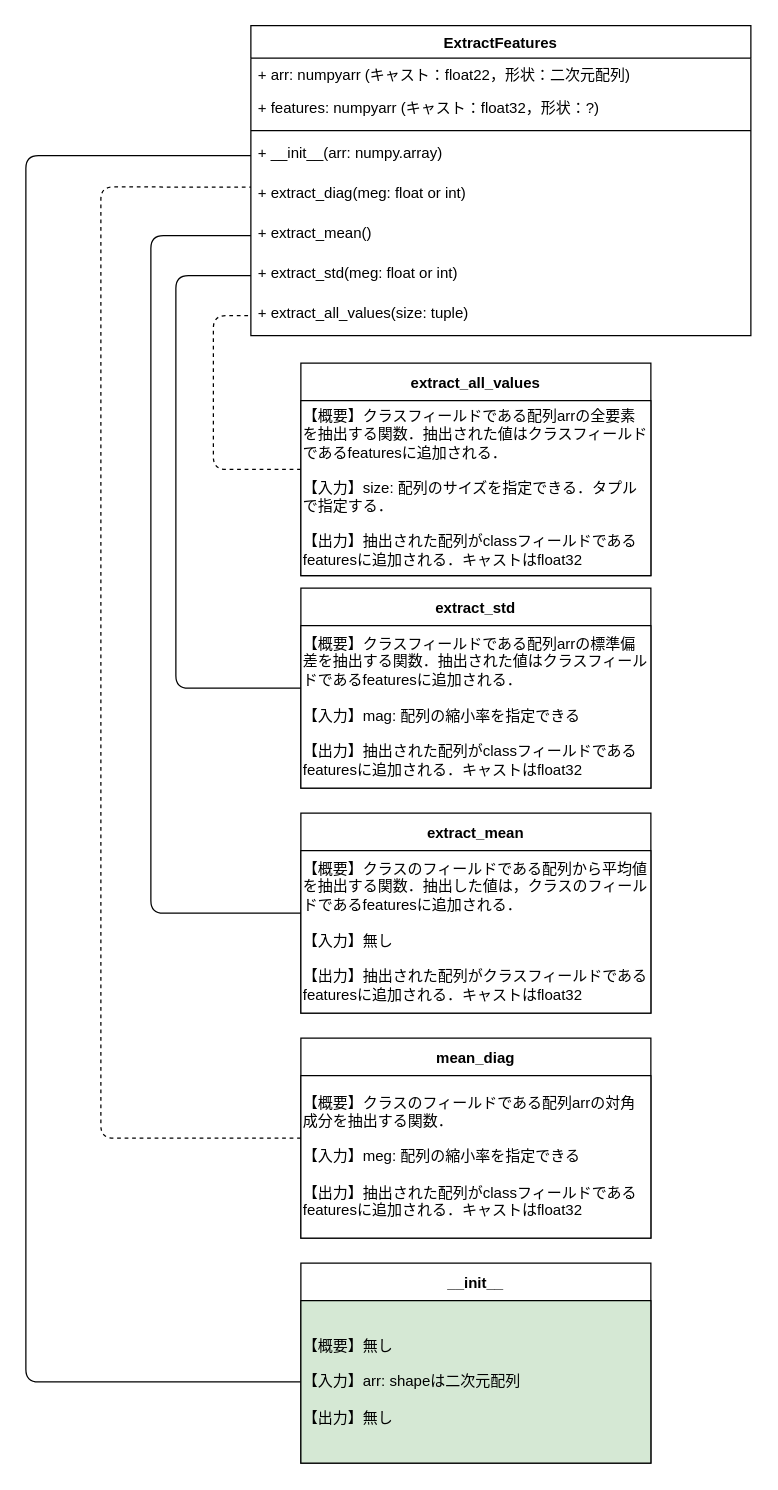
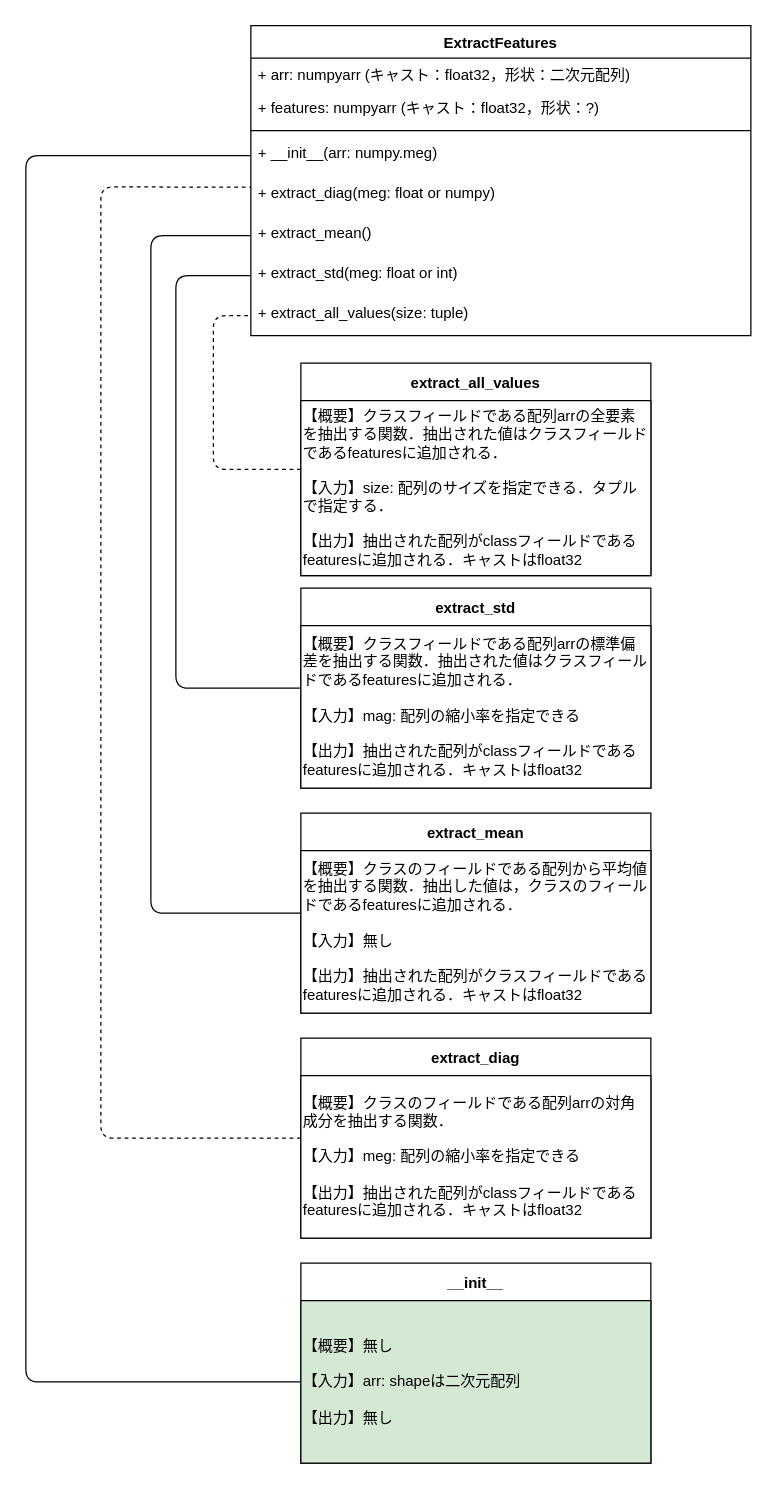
- <mxCell id="3" value="+ arr: numpyarr (キャスト：float22，形状：二次元配列)" style="text;strokeColor=none;fillColor=none;align=left;verticalAlign=top;spacingLeft=4;spacingRight=4;overflow=hidden;rotatable=0;points=[[0,0.5],[1,0.5]];portConstraint=eastwest;" vertex="1" parent="2"><mxGeometry y="26" width="400" height="26" as="geometry" /></mxCell>
+ <mxCell id="3" value="+ arr: numpyarr (キャスト：float32，形状：二次元配列)" style="text;strokeColor=none;fillColor=none;align=left;verticalAlign=top;spacingLeft=4;spacingRight=4;overflow=hidden;rotatable=0;points=[[0,0.5],[1,0.5]];portConstraint=eastwest;" vertex="1" parent="2"><mxGeometry y="26" width="400" height="26" as="geometry" /></mxCell>
- <mxCell id="6" value="+ __init__(arr: numpy.array)" style="text;strokeColor=none;fillColor=none;align=left;verticalAlign=top;spacingLeft=4;spacingRight=4;overflow=hidden;rotatable=0;points=[[0,0.5],[1,0.5]];portConstraint=eastwest;" vertex="1" parent="2"><mxGeometry y="88" width="400" height="32" as="geometry" /></mxCell>
+ <mxCell id="6" value="+ __init__(arr: numpy.meg)" style="text;strokeColor=none;fillColor=none;align=left;verticalAlign=top;spacingLeft=4;spacingRight=4;overflow=hidden;rotatable=0;points=[[0,0.5],[1,0.5]];portConstraint=eastwest;" vertex="1" parent="2"><mxGeometry y="88" width="400" height="32" as="geometry" /></mxCell>
- <mxCell id="7" value="+ extract_diag(meg: float or int)" style="text;strokeColor=none;fillColor=none;align=left;verticalAlign=top;spacingLeft=4;spacingRight=4;overflow=hidden;rotatable=0;points=[[0,0.5],[1,0.5]];portConstraint=eastwest;" vertex="1" parent="2"><mxGeometry y="120" width="400" height="32" as="geometry" /></mxCell>
+ <mxCell id="7" value="+ extract_diag(meg: float or numpy)" style="text;strokeColor=none;fillColor=none;align=left;verticalAlign=top;spacingLeft=4;spacingRight=4;overflow=hidden;rotatable=0;points=[[0,0.5],[1,0.5]];portConstraint=eastwest;" vertex="1" parent="2"><mxGeometry y="120" width="400" height="32" as="geometry" /></mxCell>
- <mxCell id="24" value="mean_diag" style="swimlane;startSize=30;" vertex="1" parent="1"><mxGeometry x="240" y="830" width="280" height="160" as="geometry"><mxRectangle x="214" y="300" width="130" height="23" as="alternateBounds" /></mxGeometry></mxCell>
+ <mxCell id="24" value="extract_diag" style="swimlane;startSize=30;" vertex="1" parent="1"><mxGeometry x="240" y="830" width="280" height="160" as="geometry"><mxRectangle x="214" y="300" width="130" height="23" as="alternateBounds" /></mxGeometry></mxCell>
